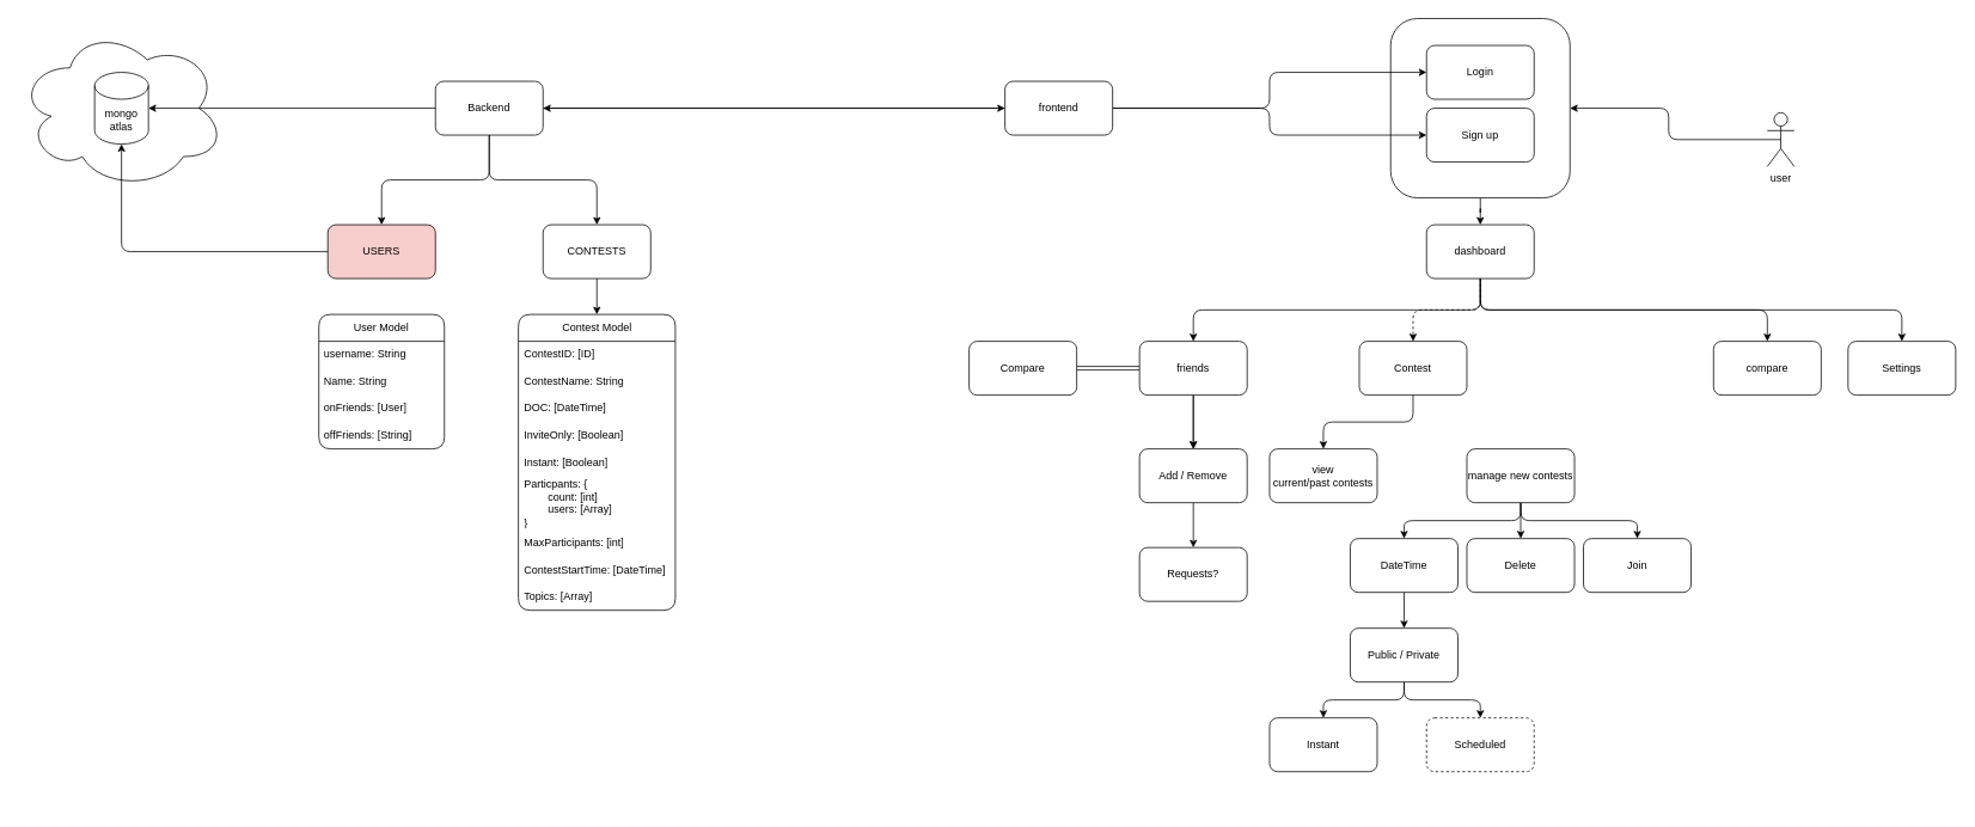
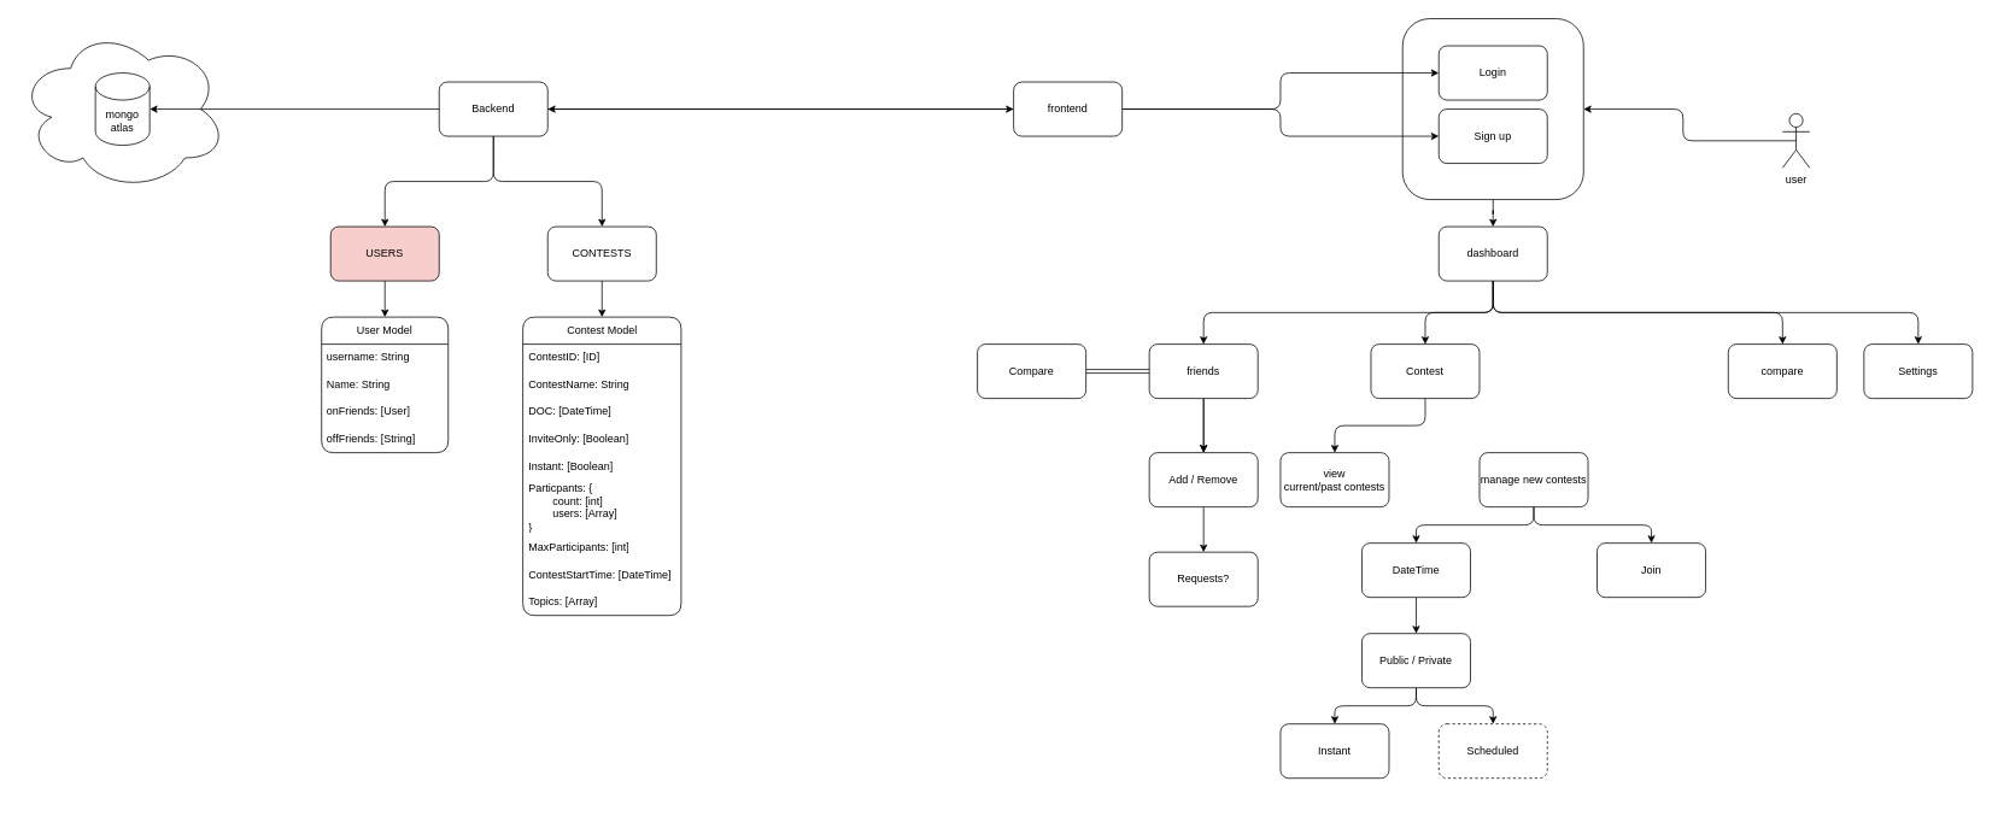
- <mxCell id="11" style="edgeStyle=orthogonalEdgeStyle;rounded=1;orthogonalLoop=1;jettySize=auto;html=1;" parent="4" source="12" target="8" edge="1"><mxGeometry relative="1" as="geometry" /></mxCell>
+ <mxCell id="11" style="edgeStyle=orthogonalEdgeStyle;rounded=1;orthogonalLoop=1;jettySize=auto;html=1;entryX=0.5;entryY=0;entryDx=0;entryDy=0;" parent="4" source="12" target="25" edge="1"><mxGeometry relative="1" as="geometry" /></mxCell>
- <mxCell id="42" value="" style="edgeStyle=orthogonalEdgeStyle;rounded=1;orthogonalLoop=1;jettySize=auto;html=1;exitX=0.5;exitY=1;exitDx=0;exitDy=0;dashed=1;" parent="30" source="44" target="57" edge="1"><mxGeometry relative="1" as="geometry" /></mxCell>
+ <mxCell id="42" value="" style="edgeStyle=orthogonalEdgeStyle;rounded=1;orthogonalLoop=1;jettySize=auto;html=1;exitX=0.5;exitY=1;exitDx=0;exitDy=0;" parent="30" source="44" target="57" edge="1"><mxGeometry relative="1" as="geometry" /></mxCell>
- <mxCell id="60" value="" style="edgeStyle=orthogonalEdgeStyle;rounded=1;orthogonalLoop=1;jettySize=auto;html=1;" parent="55" source="62" target="65" edge="1"><mxGeometry relative="1" as="geometry" /></mxCell>
- <mxCell id="65" value="Delete" style="whiteSpace=wrap;html=1;rounded=1;" parent="55" vertex="1"><mxGeometry x="220" y="220" width="120" height="60" as="geometry" /></mxCell>
